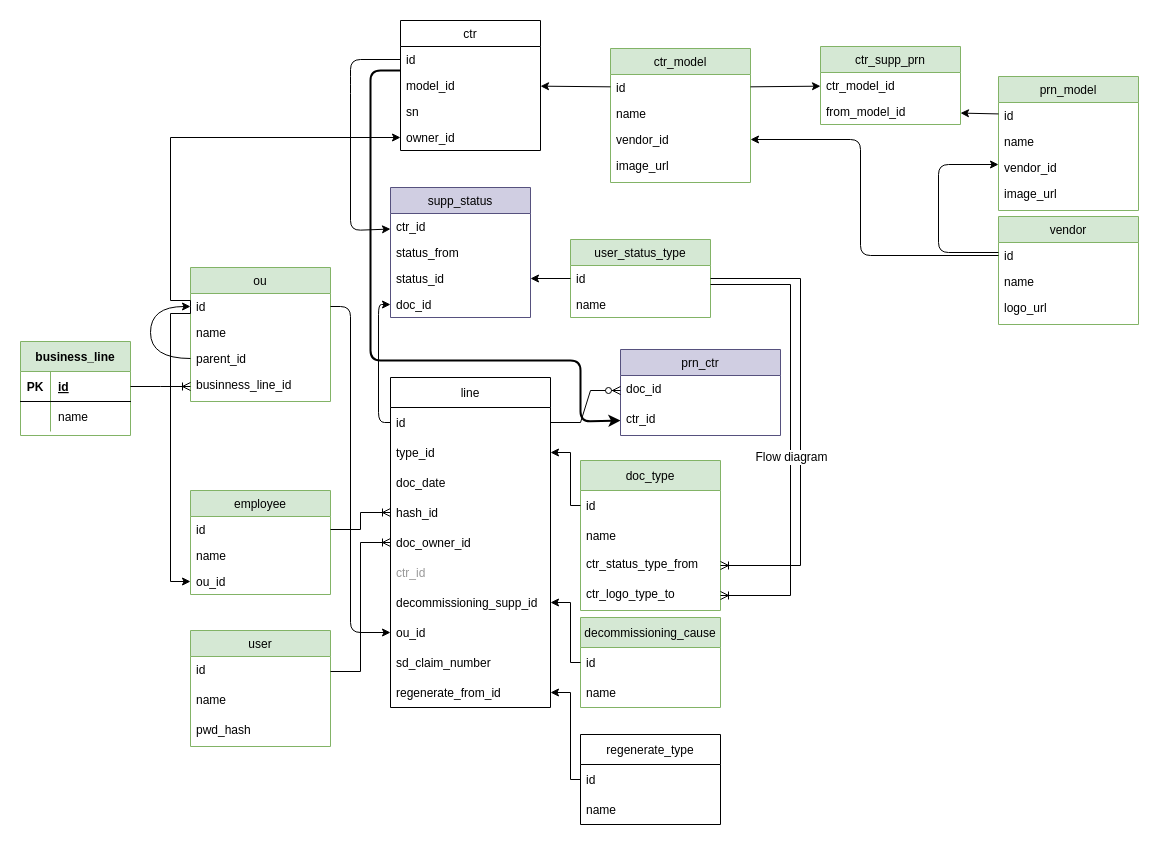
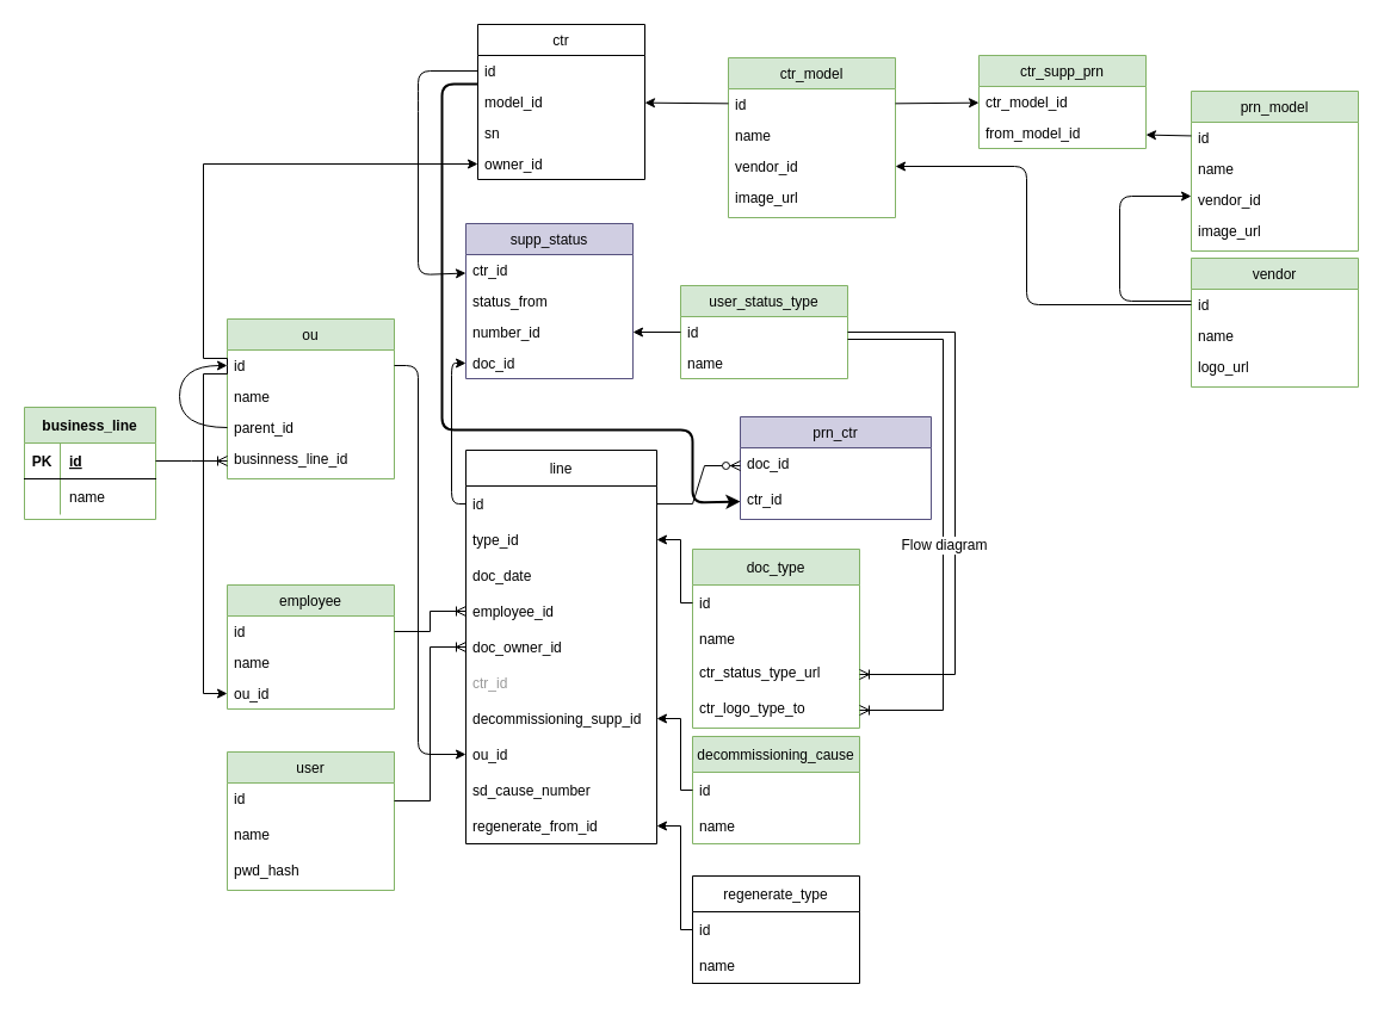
- <mxCell id="30" value="status_id" style="text;strokeColor=none;fillColor=none;align=left;verticalAlign=top;spacingLeft=4;spacingRight=4;overflow=hidden;rotatable=0;points=[[0,0.5],[1,0.5]];portConstraint=eastwest;" parent="27" vertex="1"><mxGeometry y="78" width="140" height="26" as="geometry" /></mxCell>
+ <mxCell id="30" value="number_id" style="text;strokeColor=none;fillColor=none;align=left;verticalAlign=top;spacingLeft=4;spacingRight=4;overflow=hidden;rotatable=0;points=[[0,0.5],[1,0.5]];portConstraint=eastwest;" parent="27" vertex="1"><mxGeometry y="78" width="140" height="26" as="geometry" /></mxCell>
- <mxCell id="56" value="hash_id" style="text;strokeColor=none;fillColor=none;align=left;verticalAlign=middle;spacingLeft=4;spacingRight=4;overflow=hidden;points=[[0,0.5],[1,0.5]];portConstraint=eastwest;rotatable=0;" parent="52" vertex="1"><mxGeometry y="120" width="160" height="30" as="geometry" /></mxCell>
+ <mxCell id="56" value="employee_id" style="text;strokeColor=none;fillColor=none;align=left;verticalAlign=middle;spacingLeft=4;spacingRight=4;overflow=hidden;points=[[0,0.5],[1,0.5]];portConstraint=eastwest;rotatable=0;" parent="52" vertex="1"><mxGeometry y="120" width="160" height="30" as="geometry" /></mxCell>
- <mxCell id="66" value="ctr_status_type_from" style="text;strokeColor=none;fillColor=none;spacingLeft=4;spacingRight=4;overflow=hidden;rotatable=0;points=[[0,0.5],[1,0.5]];portConstraint=eastwest;fontSize=12;" parent="63" vertex="1"><mxGeometry y="90" width="140" height="30" as="geometry" /></mxCell>
+ <mxCell id="66" value="ctr_status_type_url" style="text;strokeColor=none;fillColor=none;spacingLeft=4;spacingRight=4;overflow=hidden;rotatable=0;points=[[0,0.5],[1,0.5]];portConstraint=eastwest;fontSize=12;" parent="63" vertex="1"><mxGeometry y="90" width="140" height="30" as="geometry" /></mxCell>
- <mxCell id="61" value="sd_claim_number" style="text;strokeColor=none;fillColor=none;align=left;verticalAlign=middle;spacingLeft=4;spacingRight=4;overflow=hidden;points=[[0,0.5],[1,0.5]];portConstraint=eastwest;rotatable=0;" parent="52" vertex="1"><mxGeometry y="270" width="160" height="30" as="geometry" /></mxCell>
+ <mxCell id="61" value="sd_cause_number" style="text;strokeColor=none;fillColor=none;align=left;verticalAlign=middle;spacingLeft=4;spacingRight=4;overflow=hidden;points=[[0,0.5],[1,0.5]];portConstraint=eastwest;rotatable=0;" parent="52" vertex="1"><mxGeometry y="270" width="160" height="30" as="geometry" /></mxCell>
